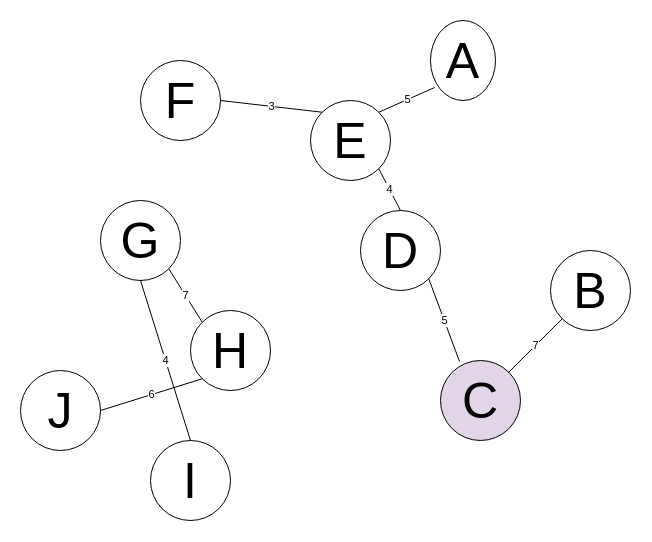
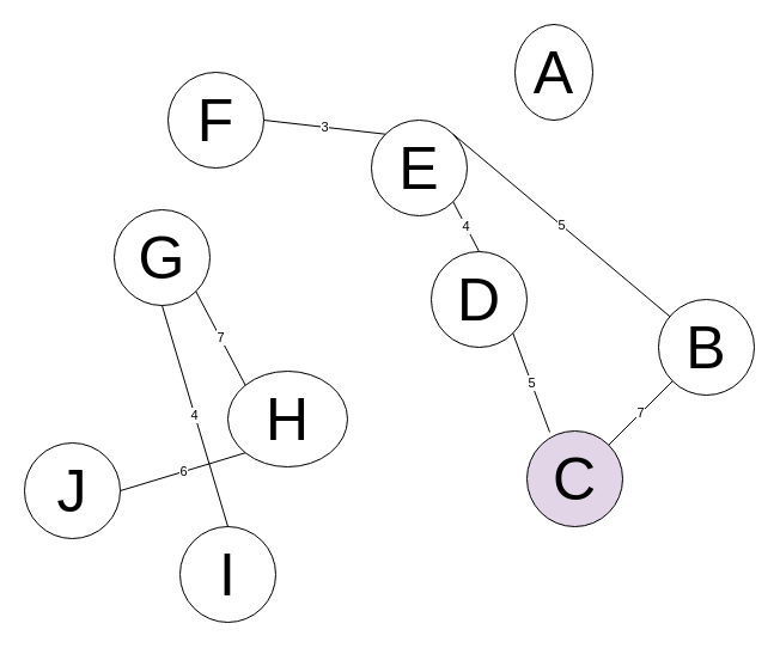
- <mxCell id="12" value="5" style="endArrow=none;html=1;entryX=0.063;entryY=0.838;entryDx=0;entryDy=0;entryPerimeter=0;exitX=1;exitY=0;exitDx=0;exitDy=0;" edge="1" parent="1" source="3" target="2"><mxGeometry width="50" height="50" relative="1" as="geometry"><mxPoint x="380" y="140" as="sourcePoint" /><mxPoint x="430" y="90" as="targetPoint" /></mxGeometry></mxCell>
+ <mxCell id="12" value="5" style="endArrow=none;html=1;exitX=1;exitY=0;exitDx=0;exitDy=0;" edge="1" parent="1" source="3" target="7"><mxGeometry width="50" height="50" relative="1" as="geometry"><mxPoint x="380" y="140" as="sourcePoint" /><mxPoint x="430" y="90" as="targetPoint" /></mxGeometry></mxCell>
- <mxCell id="5" value="&lt;font style=&quot;font-size: 50px&quot;&gt;G&lt;/font&gt;" style="ellipse;whiteSpace=wrap;html=1;aspect=fixed;" vertex="1" parent="1"><mxGeometry x="100" y="200" width="80" height="80" as="geometry" /></mxCell>
+ <mxCell id="5" value="&lt;font style=&quot;font-size: 50px&quot;&gt;G&lt;/font&gt;" style="ellipse;whiteSpace=wrap;html=1;aspect=fixed;" vertex="1" parent="1"><mxGeometry x="95" y="175" width="80" height="80" as="geometry" /></mxCell>
- <mxCell id="9" value="&lt;font style=&quot;font-size: 50px&quot;&gt;H&lt;/font&gt;" style="ellipse;whiteSpace=wrap;html=1;aspect=fixed;" vertex="1" parent="1"><mxGeometry x="190" y="310" width="80" height="80" as="geometry" /></mxCell>
+ <mxCell id="9" value="&lt;font style=&quot;font-size: 50px&quot;&gt;H&lt;/font&gt;" style="ellipse;whiteSpace=wrap;html=1;aspect=fixed;" vertex="1" parent="1"><mxGeometry x="190" y="310" width="100" height="80" as="geometry" /></mxCell>
